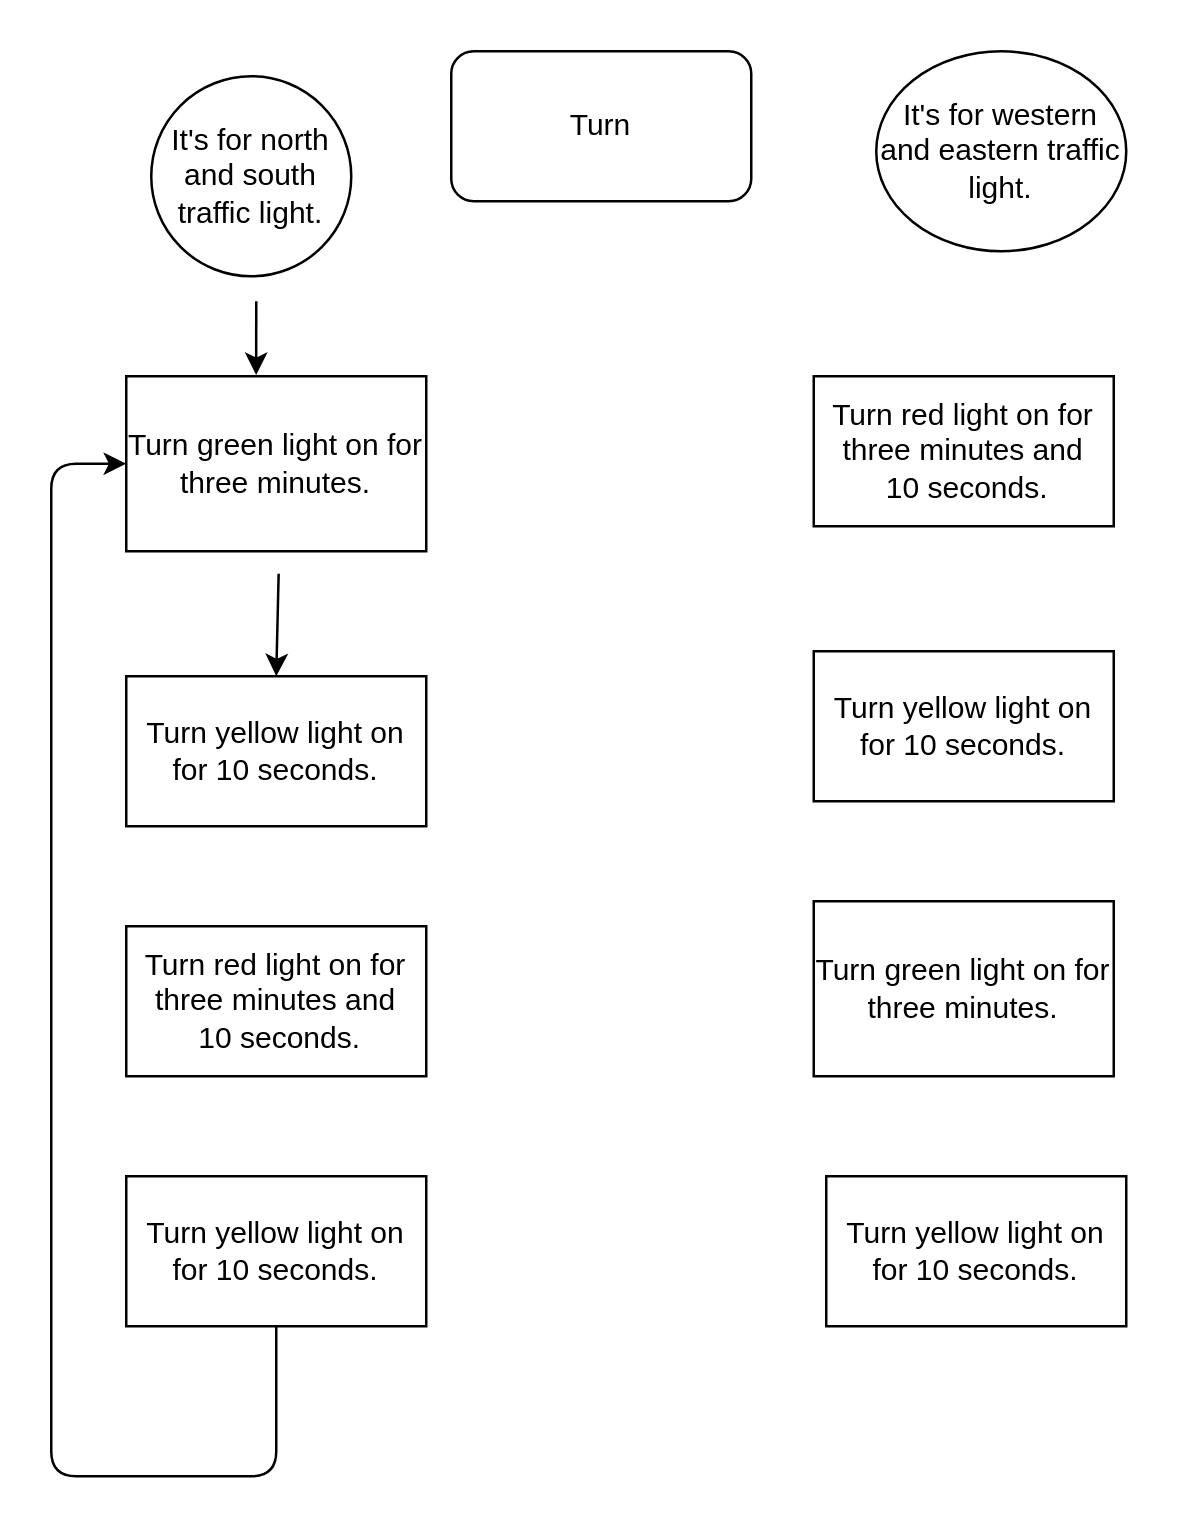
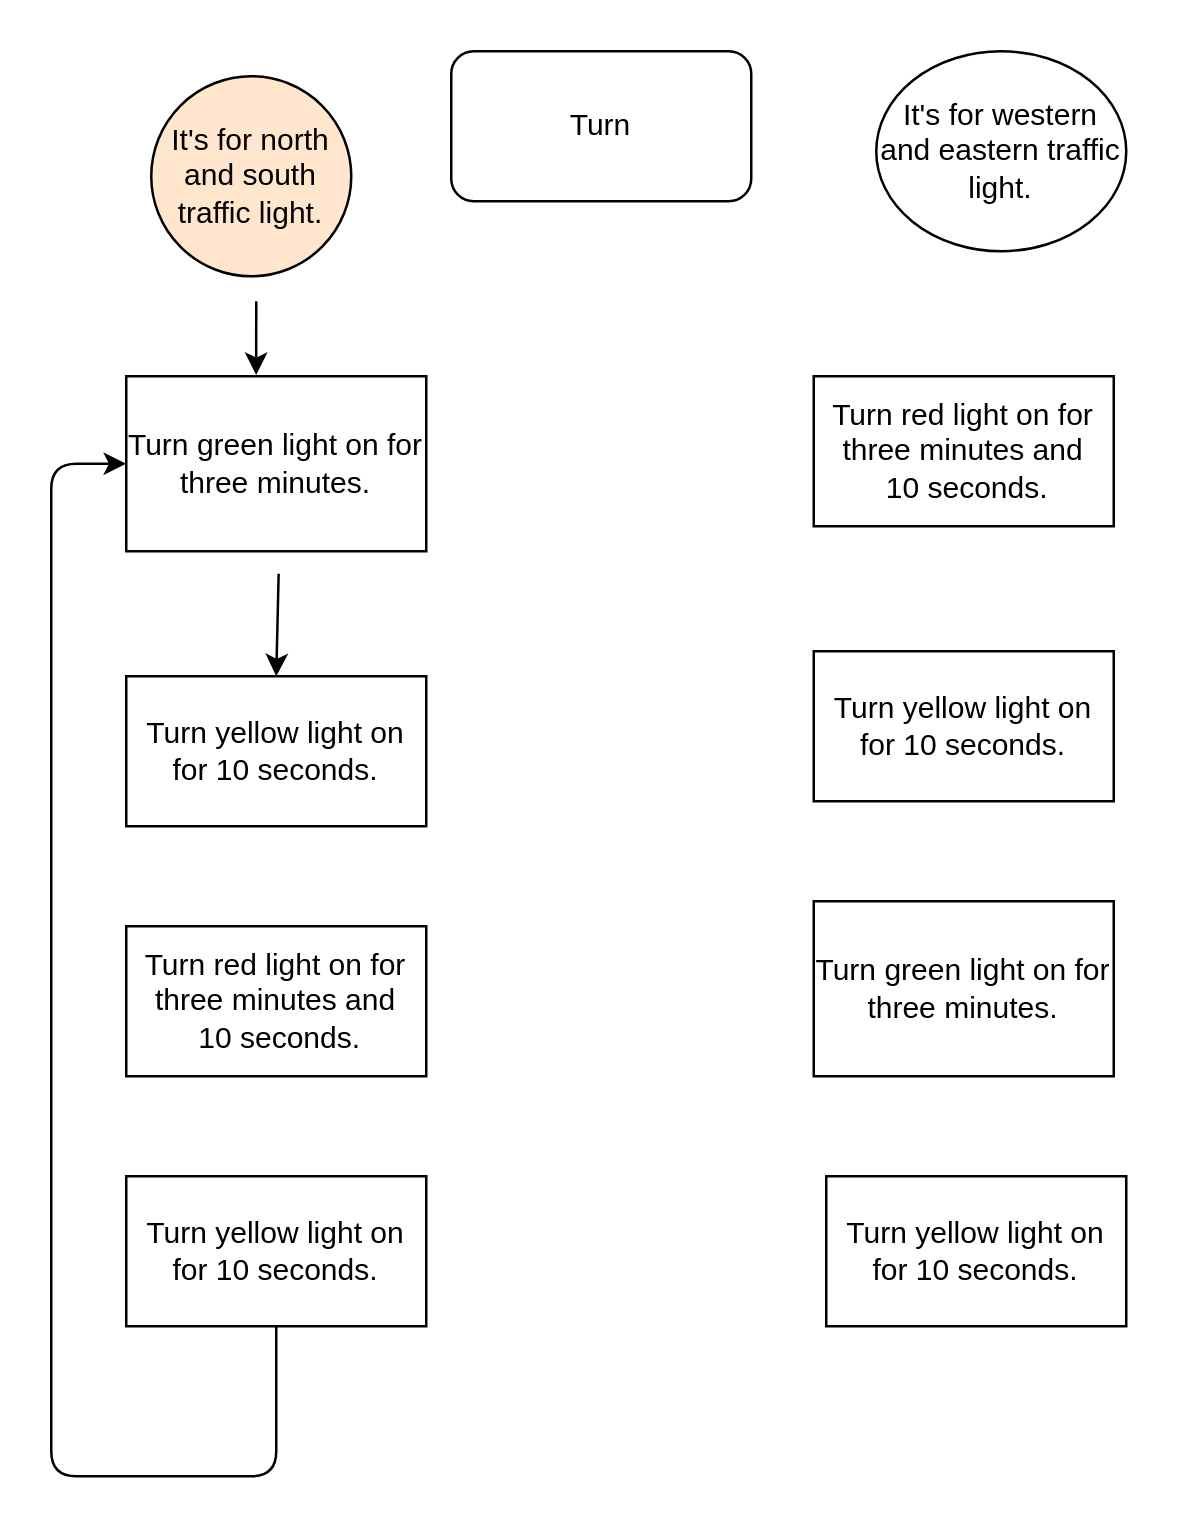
- <mxCell id="5" value="It's for north and south traffic light." style="ellipse;whiteSpace=wrap;html=1;aspect=fixed;" vertex="1" parent="1"><mxGeometry x="60" y="30" width="80" height="80" as="geometry" /></mxCell>
+ <mxCell id="5" value="It's for north and south traffic light." style="ellipse;whiteSpace=wrap;html=1;aspect=fixed;fillColor=#ffe6cc;" vertex="1" parent="1"><mxGeometry x="60" y="30" width="80" height="80" as="geometry" /></mxCell>
